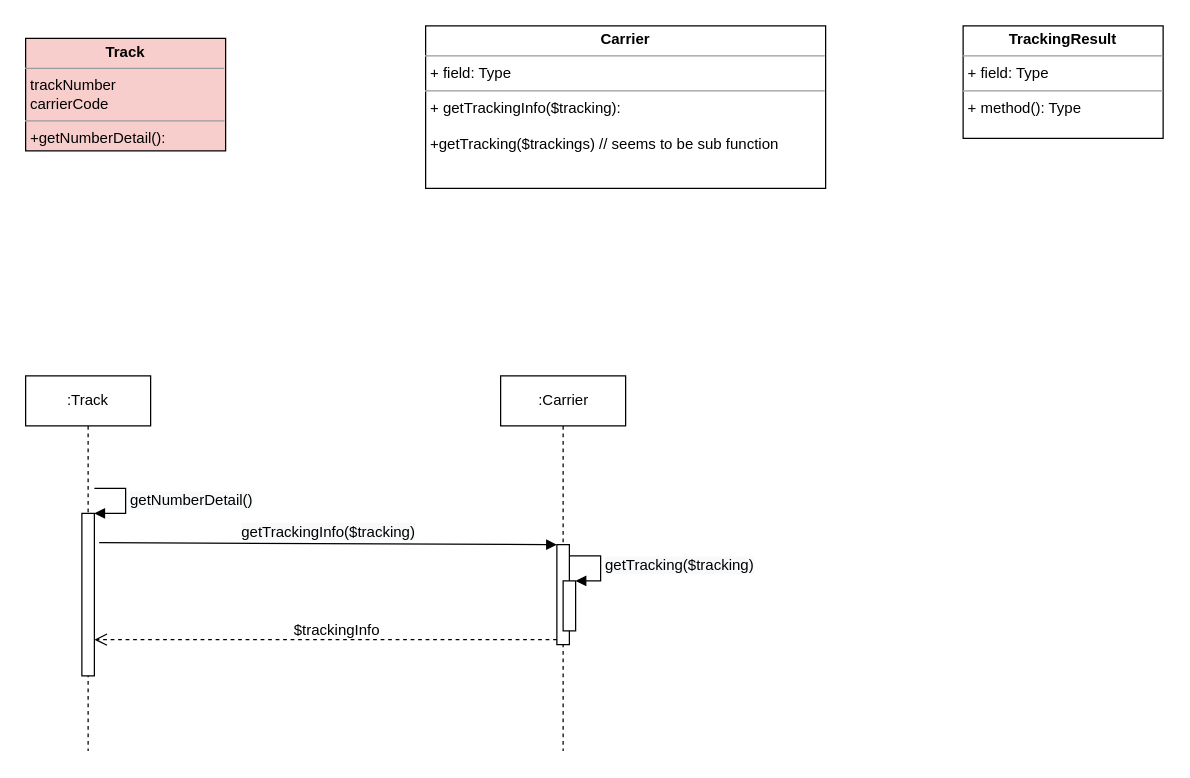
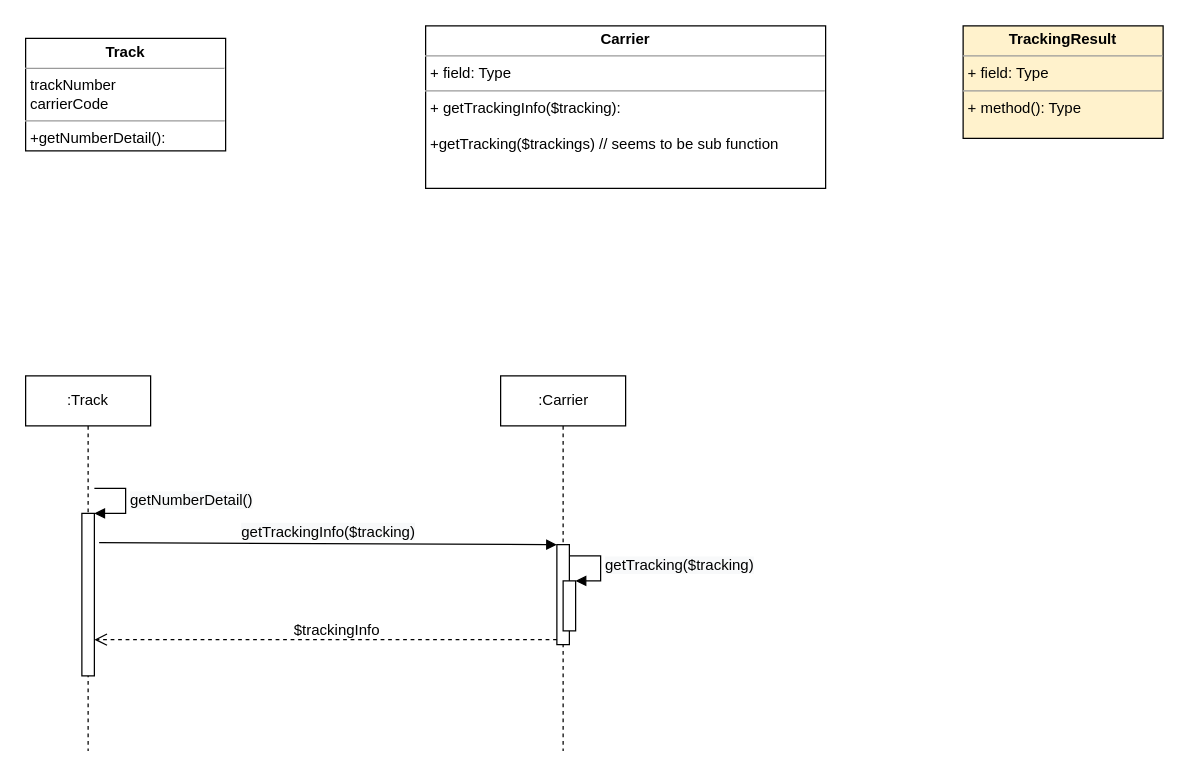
- <mxCell id="14" value="&lt;p style=&quot;margin: 0px ; margin-top: 4px ; text-align: center&quot;&gt;&lt;b&gt;TrackingResult&lt;/b&gt;&lt;/p&gt;&lt;hr size=&quot;1&quot;&gt;&lt;p style=&quot;margin: 0px ; margin-left: 4px&quot;&gt;+ field: Type&lt;/p&gt;&lt;hr size=&quot;1&quot;&gt;&lt;p style=&quot;margin: 0px ; margin-left: 4px&quot;&gt;+ method(): Type&lt;/p&gt;" style="verticalAlign=top;align=left;overflow=fill;fontSize=12;fontFamily=Helvetica;html=1;" vertex="1" parent="1"><mxGeometry x="770" y="20" width="160" height="90" as="geometry" /></mxCell>
+ <mxCell id="14" value="&lt;p style=&quot;margin: 0px ; margin-top: 4px ; text-align: center&quot;&gt;&lt;b&gt;TrackingResult&lt;/b&gt;&lt;/p&gt;&lt;hr size=&quot;1&quot;&gt;&lt;p style=&quot;margin: 0px ; margin-left: 4px&quot;&gt;+ field: Type&lt;/p&gt;&lt;hr size=&quot;1&quot;&gt;&lt;p style=&quot;margin: 0px ; margin-left: 4px&quot;&gt;+ method(): Type&lt;/p&gt;" style="verticalAlign=top;align=left;overflow=fill;fontSize=12;fontFamily=Helvetica;html=1;fillColor=#fff2cc;" vertex="1" parent="1"><mxGeometry x="770" y="20" width="160" height="90" as="geometry" /></mxCell>
- <mxCell id="2" value="&lt;p style=&quot;margin: 0px ; margin-top: 4px ; text-align: center&quot;&gt;&lt;b&gt;Track&lt;/b&gt;&lt;/p&gt;&lt;hr size=&quot;1&quot;&gt;&lt;p style=&quot;margin: 0px ; margin-left: 4px&quot;&gt;trackNumber&lt;/p&gt;&lt;p style=&quot;margin: 0px ; margin-left: 4px&quot;&gt;carrierCode&lt;/p&gt;&lt;hr size=&quot;1&quot;&gt;&lt;p style=&quot;margin: 0px ; margin-left: 4px&quot;&gt;&lt;span&gt;+getNumberDetail():&lt;/span&gt;&lt;/p&gt;" style="verticalAlign=top;align=left;overflow=fill;fontSize=12;fontFamily=Helvetica;html=1;fillColor=#f8cecc;" vertex="1" parent="1"><mxGeometry x="20" y="30" width="160" height="90" as="geometry" /></mxCell>
+ <mxCell id="2" value="&lt;p style=&quot;margin: 0px ; margin-top: 4px ; text-align: center&quot;&gt;&lt;b&gt;Track&lt;/b&gt;&lt;/p&gt;&lt;hr size=&quot;1&quot;&gt;&lt;p style=&quot;margin: 0px ; margin-left: 4px&quot;&gt;trackNumber&lt;/p&gt;&lt;p style=&quot;margin: 0px ; margin-left: 4px&quot;&gt;carrierCode&lt;/p&gt;&lt;hr size=&quot;1&quot;&gt;&lt;p style=&quot;margin: 0px ; margin-left: 4px&quot;&gt;&lt;span&gt;+getNumberDetail():&lt;/span&gt;&lt;/p&gt;" style="verticalAlign=top;align=left;overflow=fill;fontSize=12;fontFamily=Helvetica;html=1;" vertex="1" parent="1"><mxGeometry x="20" y="30" width="160" height="90" as="geometry" /></mxCell>
